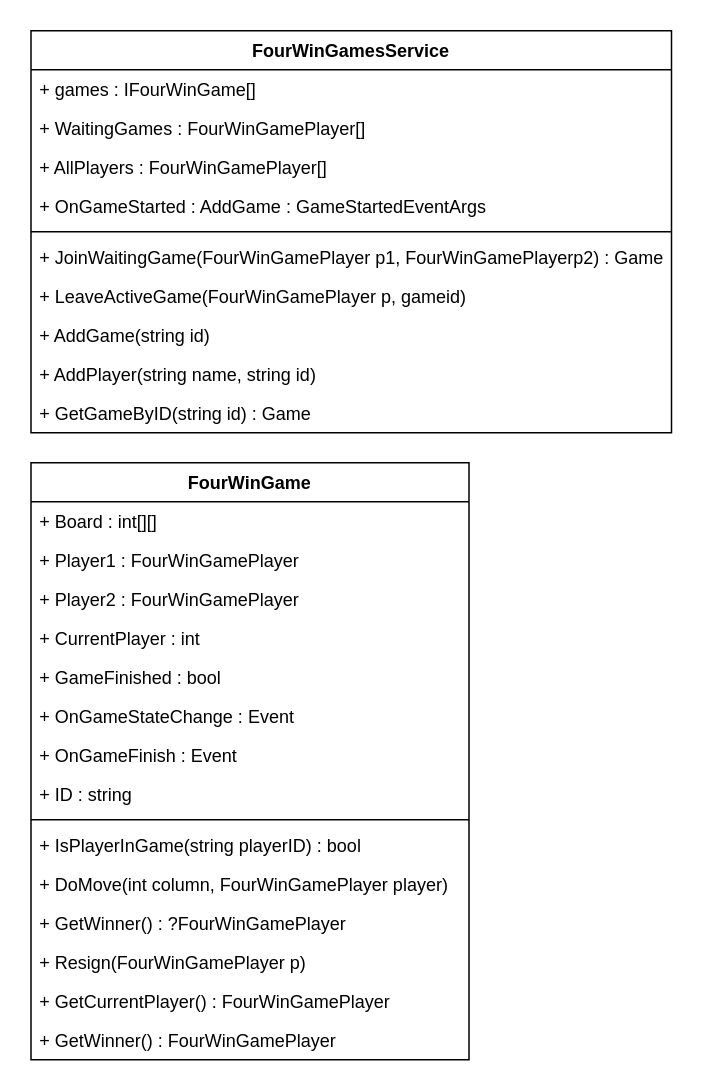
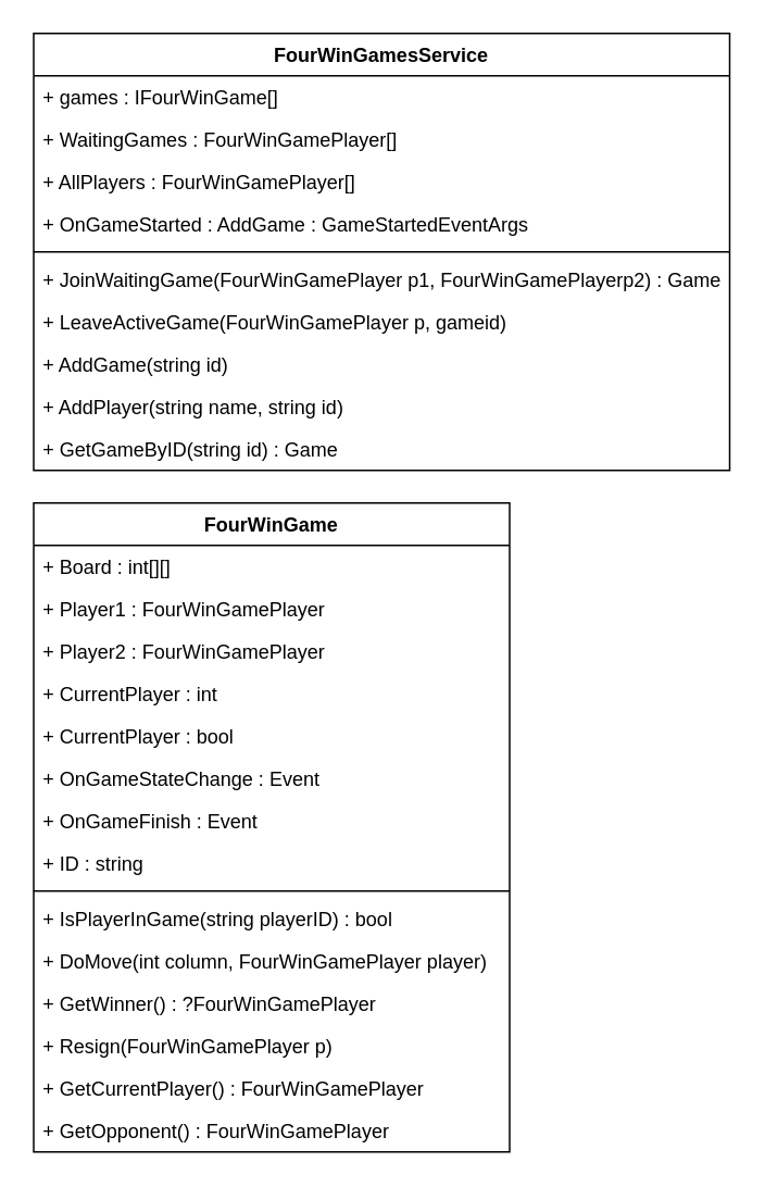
- <mxCell id="7" value="+ GameFinished : bool" style="text;strokeColor=none;fillColor=none;align=left;verticalAlign=top;spacingLeft=4;spacingRight=4;overflow=hidden;rotatable=0;points=[[0,0.5],[1,0.5]];portConstraint=eastwest;" parent="2" vertex="1"><mxGeometry y="130" width="292" height="26" as="geometry" /></mxCell>
+ <mxCell id="7" value="+ CurrentPlayer : bool" style="text;strokeColor=none;fillColor=none;align=left;verticalAlign=top;spacingLeft=4;spacingRight=4;overflow=hidden;rotatable=0;points=[[0,0.5],[1,0.5]];portConstraint=eastwest;" parent="2" vertex="1"><mxGeometry y="130" width="292" height="26" as="geometry" /></mxCell>
- <mxCell id="17" value="+ GetWinner() : FourWinGamePlayer " style="text;strokeColor=none;fillColor=none;align=left;verticalAlign=top;spacingLeft=4;spacingRight=4;overflow=hidden;rotatable=0;points=[[0,0.5],[1,0.5]];portConstraint=eastwest;" parent="2" vertex="1"><mxGeometry y="372" width="292" height="26" as="geometry" /></mxCell>
+ <mxCell id="17" value="+ GetOpponent() : FourWinGamePlayer " style="text;strokeColor=none;fillColor=none;align=left;verticalAlign=top;spacingLeft=4;spacingRight=4;overflow=hidden;rotatable=0;points=[[0,0.5],[1,0.5]];portConstraint=eastwest;" parent="2" vertex="1"><mxGeometry y="372" width="292" height="26" as="geometry" /></mxCell>
